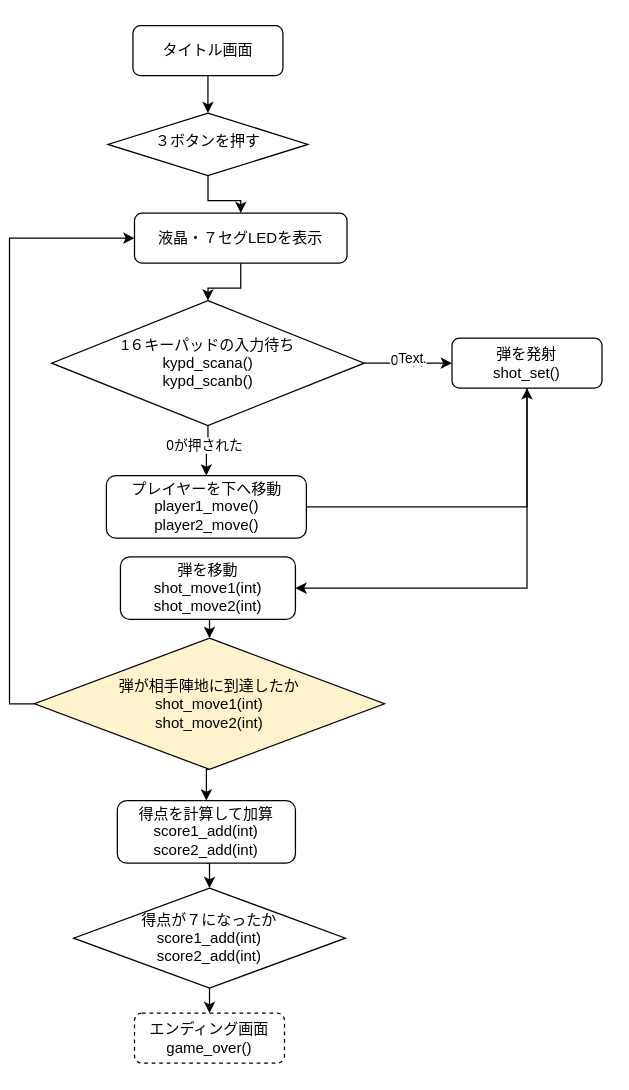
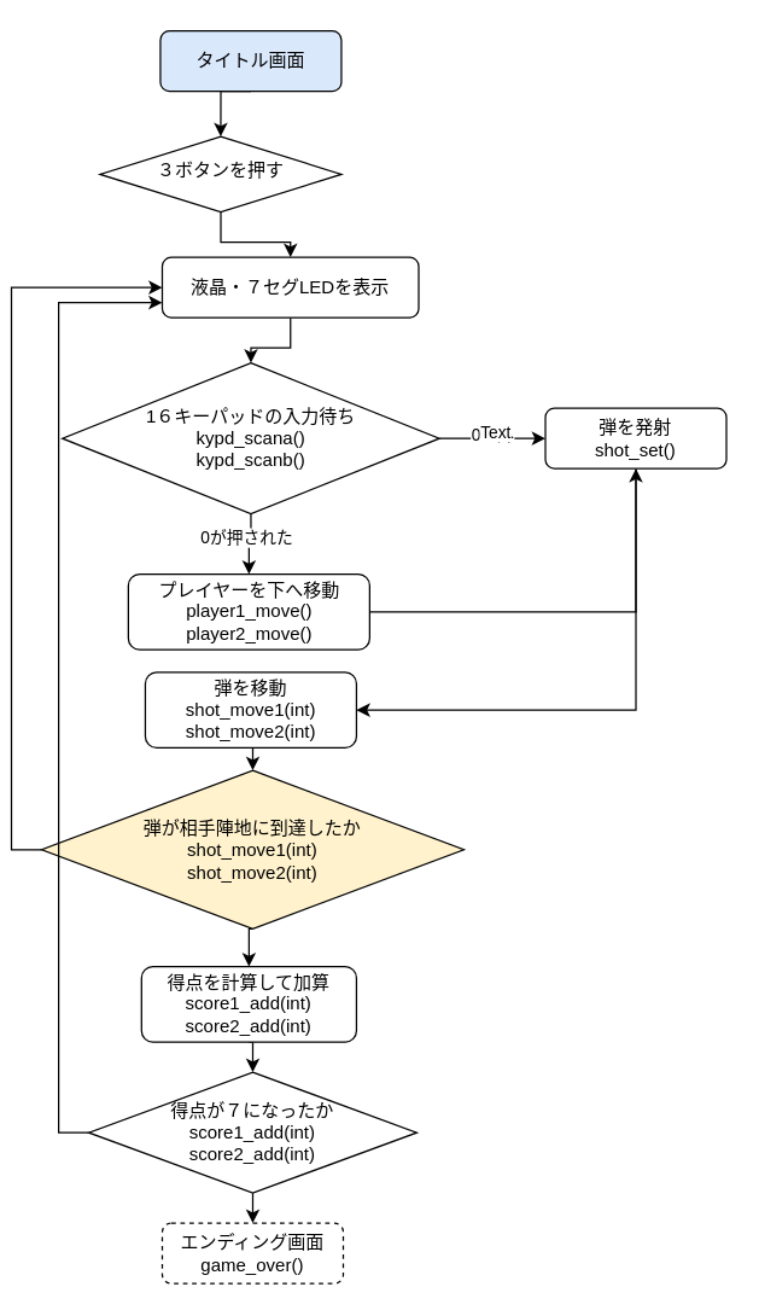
- <mxCell id="3" value="タイトル画面" style="rounded=1;whiteSpace=wrap;html=1;fontSize=12;glass=0;strokeWidth=1;shadow=0;" parent="1" vertex="1"><mxGeometry x="98.75" y="20" width="120" height="40" as="geometry" /></mxCell>
+ <mxCell id="3" value="タイトル画面" style="rounded=1;whiteSpace=wrap;html=1;fontSize=12;glass=0;strokeWidth=1;shadow=0;fillColor=#dae8fc;" parent="1" vertex="1"><mxGeometry x="98.75" y="20" width="120" height="40" as="geometry" /></mxCell>
- <mxCell id="5" value="３ボタンを押す" style="rhombus;whiteSpace=wrap;html=1;shadow=0;fontFamily=Helvetica;fontSize=12;align=center;strokeWidth=1;spacing=6;spacingTop=-4;" parent="1" vertex="1"><mxGeometry x="78.75" y="90" width="160" height="50" as="geometry" /></mxCell>
+ <mxCell id="5" value="３ボタンを押す" style="rhombus;whiteSpace=wrap;html=1;shadow=0;fontFamily=Helvetica;fontSize=12;align=center;strokeWidth=1;spacing=6;spacingTop=-4;" parent="1" vertex="1"><mxGeometry x="58.75" y="90" width="160" height="50" as="geometry" /></mxCell>
+ <mxCell id="26" style="edgeStyle=orthogonalEdgeStyle;rounded=0;orthogonalLoop=1;jettySize=auto;html=1;exitX=0;exitY=0.5;exitDx=0;exitDy=0;entryX=0;entryY=0.75;entryDx=0;entryDy=0;" edge="1" parent="1" source="27" target="7"><mxGeometry relative="1" as="geometry" /></mxCell>
